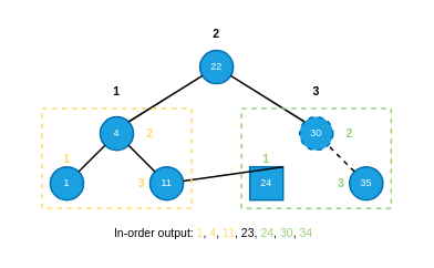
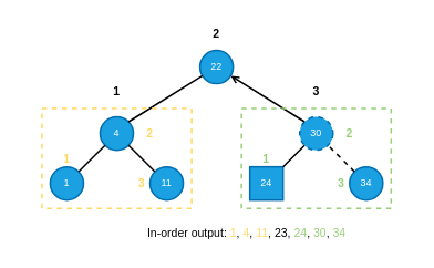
- <mxCell id="11" value="" style="endArrow=none;html=1;strokeColor=#000000;strokeWidth=2;exitX=0;exitY=0;exitDx=0;exitDy=0;" parent="1" source="5" target="3" edge="1"><mxGeometry width="50" height="50" relative="1" as="geometry"><mxPoint x="164.142" y="155.858" as="sourcePoint" /><mxPoint x="255.858" y="104.142" as="targetPoint" /></mxGeometry></mxCell>
+ <mxCell id="11" value="" style="endArrow=open;html=1;strokeColor=#000000;strokeWidth=2;exitX=0;exitY=0;exitDx=0;exitDy=0;" parent="1" source="5" target="3" edge="1"><mxGeometry width="50" height="50" relative="1" as="geometry"><mxPoint x="164.142" y="155.858" as="sourcePoint" /><mxPoint x="255.858" y="104.142" as="targetPoint" /></mxGeometry></mxCell>
- <mxCell id="14" value="" style="endArrow=none;html=1;strokeColor=#000000;strokeWidth=2;exitX=1;exitY=0;exitDx=0;exitDy=0;" parent="1" source="8" target="7" edge="1"><mxGeometry width="50" height="50" relative="1" as="geometry"><mxPoint x="194.142" y="185.858" as="sourcePoint" /><mxPoint x="285.858" y="134.142" as="targetPoint" /></mxGeometry></mxCell>
+ <mxCell id="14" value="" style="endArrow=none;html=1;strokeColor=#000000;strokeWidth=2;entryX=0;entryY=1;entryDx=0;entryDy=0;exitX=1;exitY=0;exitDx=0;exitDy=0;" parent="1" source="8" target="5" edge="1"><mxGeometry width="50" height="50" relative="1" as="geometry"><mxPoint x="194.142" y="185.858" as="sourcePoint" /><mxPoint x="285.858" y="134.142" as="targetPoint" /></mxGeometry></mxCell>
- <mxCell id="9" value="35" style="ellipse;whiteSpace=wrap;html=1;aspect=fixed;strokeColor=#006EAF;strokeWidth=2;fillColor=#1ba1e2;fontColor=#ffffff;" parent="1" vertex="1"><mxGeometry x="420" y="200" width="40" height="40" as="geometry" /></mxCell>
+ <mxCell id="9" value="34" style="ellipse;whiteSpace=wrap;html=1;aspect=fixed;strokeColor=#006EAF;strokeWidth=2;fillColor=#1ba1e2;fontColor=#ffffff;" parent="1" vertex="1"><mxGeometry x="420" y="200" width="40" height="40" as="geometry" /></mxCell>
- <mxCell id="27" value="&lt;font style=&quot;font-size: 14px&quot;&gt;&lt;font color=&quot;#000000&quot; style=&quot;font-size: 14px&quot;&gt;In-order output: &lt;/font&gt;&lt;font color=&quot;#ffd966&quot; style=&quot;font-size: 14px&quot;&gt;1&lt;/font&gt;&lt;font color=&quot;#000000&quot; style=&quot;font-size: 14px&quot;&gt;, &lt;/font&gt;&lt;font color=&quot;#ffd966&quot; style=&quot;font-size: 14px&quot;&gt;4&lt;/font&gt;&lt;font color=&quot;#000000&quot; style=&quot;font-size: 14px&quot;&gt;, &lt;/font&gt;&lt;font color=&quot;#ffd966&quot; style=&quot;font-size: 14px&quot;&gt;11&lt;/font&gt;&lt;font color=&quot;#000000&quot; style=&quot;font-size: 14px&quot;&gt;, 23, &lt;/font&gt;&lt;font color=&quot;#97d077&quot; style=&quot;font-size: 14px&quot;&gt;24&lt;/font&gt;&lt;font color=&quot;#000000&quot; style=&quot;font-size: 14px&quot;&gt;, &lt;/font&gt;&lt;font color=&quot;#97d077&quot; style=&quot;font-size: 14px&quot;&gt;30&lt;/font&gt;&lt;font color=&quot;#000000&quot; style=&quot;font-size: 14px&quot;&gt;, &lt;/font&gt;&lt;font color=&quot;#97d077&quot; style=&quot;font-size: 14px&quot;&gt;34&lt;/font&gt;&lt;/font&gt;" style="text;html=1;strokeColor=none;fillColor=none;align=left;verticalAlign=middle;whiteSpace=wrap;rounded=0;" parent="1" vertex="1"><mxGeometry x="135" y="270" width="250" height="20" as="geometry" /></mxCell>
+ <mxCell id="27" value="&lt;font style=&quot;font-size: 14px&quot;&gt;&lt;font color=&quot;#000000&quot; style=&quot;font-size: 14px&quot;&gt;In-order output: &lt;/font&gt;&lt;font color=&quot;#ffd966&quot; style=&quot;font-size: 14px&quot;&gt;1&lt;/font&gt;&lt;font color=&quot;#000000&quot; style=&quot;font-size: 14px&quot;&gt;, &lt;/font&gt;&lt;font color=&quot;#ffd966&quot; style=&quot;font-size: 14px&quot;&gt;4&lt;/font&gt;&lt;font color=&quot;#000000&quot; style=&quot;font-size: 14px&quot;&gt;, &lt;/font&gt;&lt;font color=&quot;#ffd966&quot; style=&quot;font-size: 14px&quot;&gt;11&lt;/font&gt;&lt;font color=&quot;#000000&quot; style=&quot;font-size: 14px&quot;&gt;, 23, &lt;/font&gt;&lt;font color=&quot;#97d077&quot; style=&quot;font-size: 14px&quot;&gt;24&lt;/font&gt;&lt;font color=&quot;#000000&quot; style=&quot;font-size: 14px&quot;&gt;, &lt;/font&gt;&lt;font color=&quot;#97d077&quot; style=&quot;font-size: 14px&quot;&gt;30&lt;/font&gt;&lt;font color=&quot;#000000&quot; style=&quot;font-size: 14px&quot;&gt;, &lt;/font&gt;&lt;font color=&quot;#97d077&quot; style=&quot;font-size: 14px&quot;&gt;34&lt;/font&gt;&lt;/font&gt;" style="text;html=1;strokeColor=none;fillColor=none;align=left;verticalAlign=middle;whiteSpace=wrap;rounded=0;" parent="1" vertex="1"><mxGeometry x="175" y="270" width="250" height="20" as="geometry" /></mxCell>
